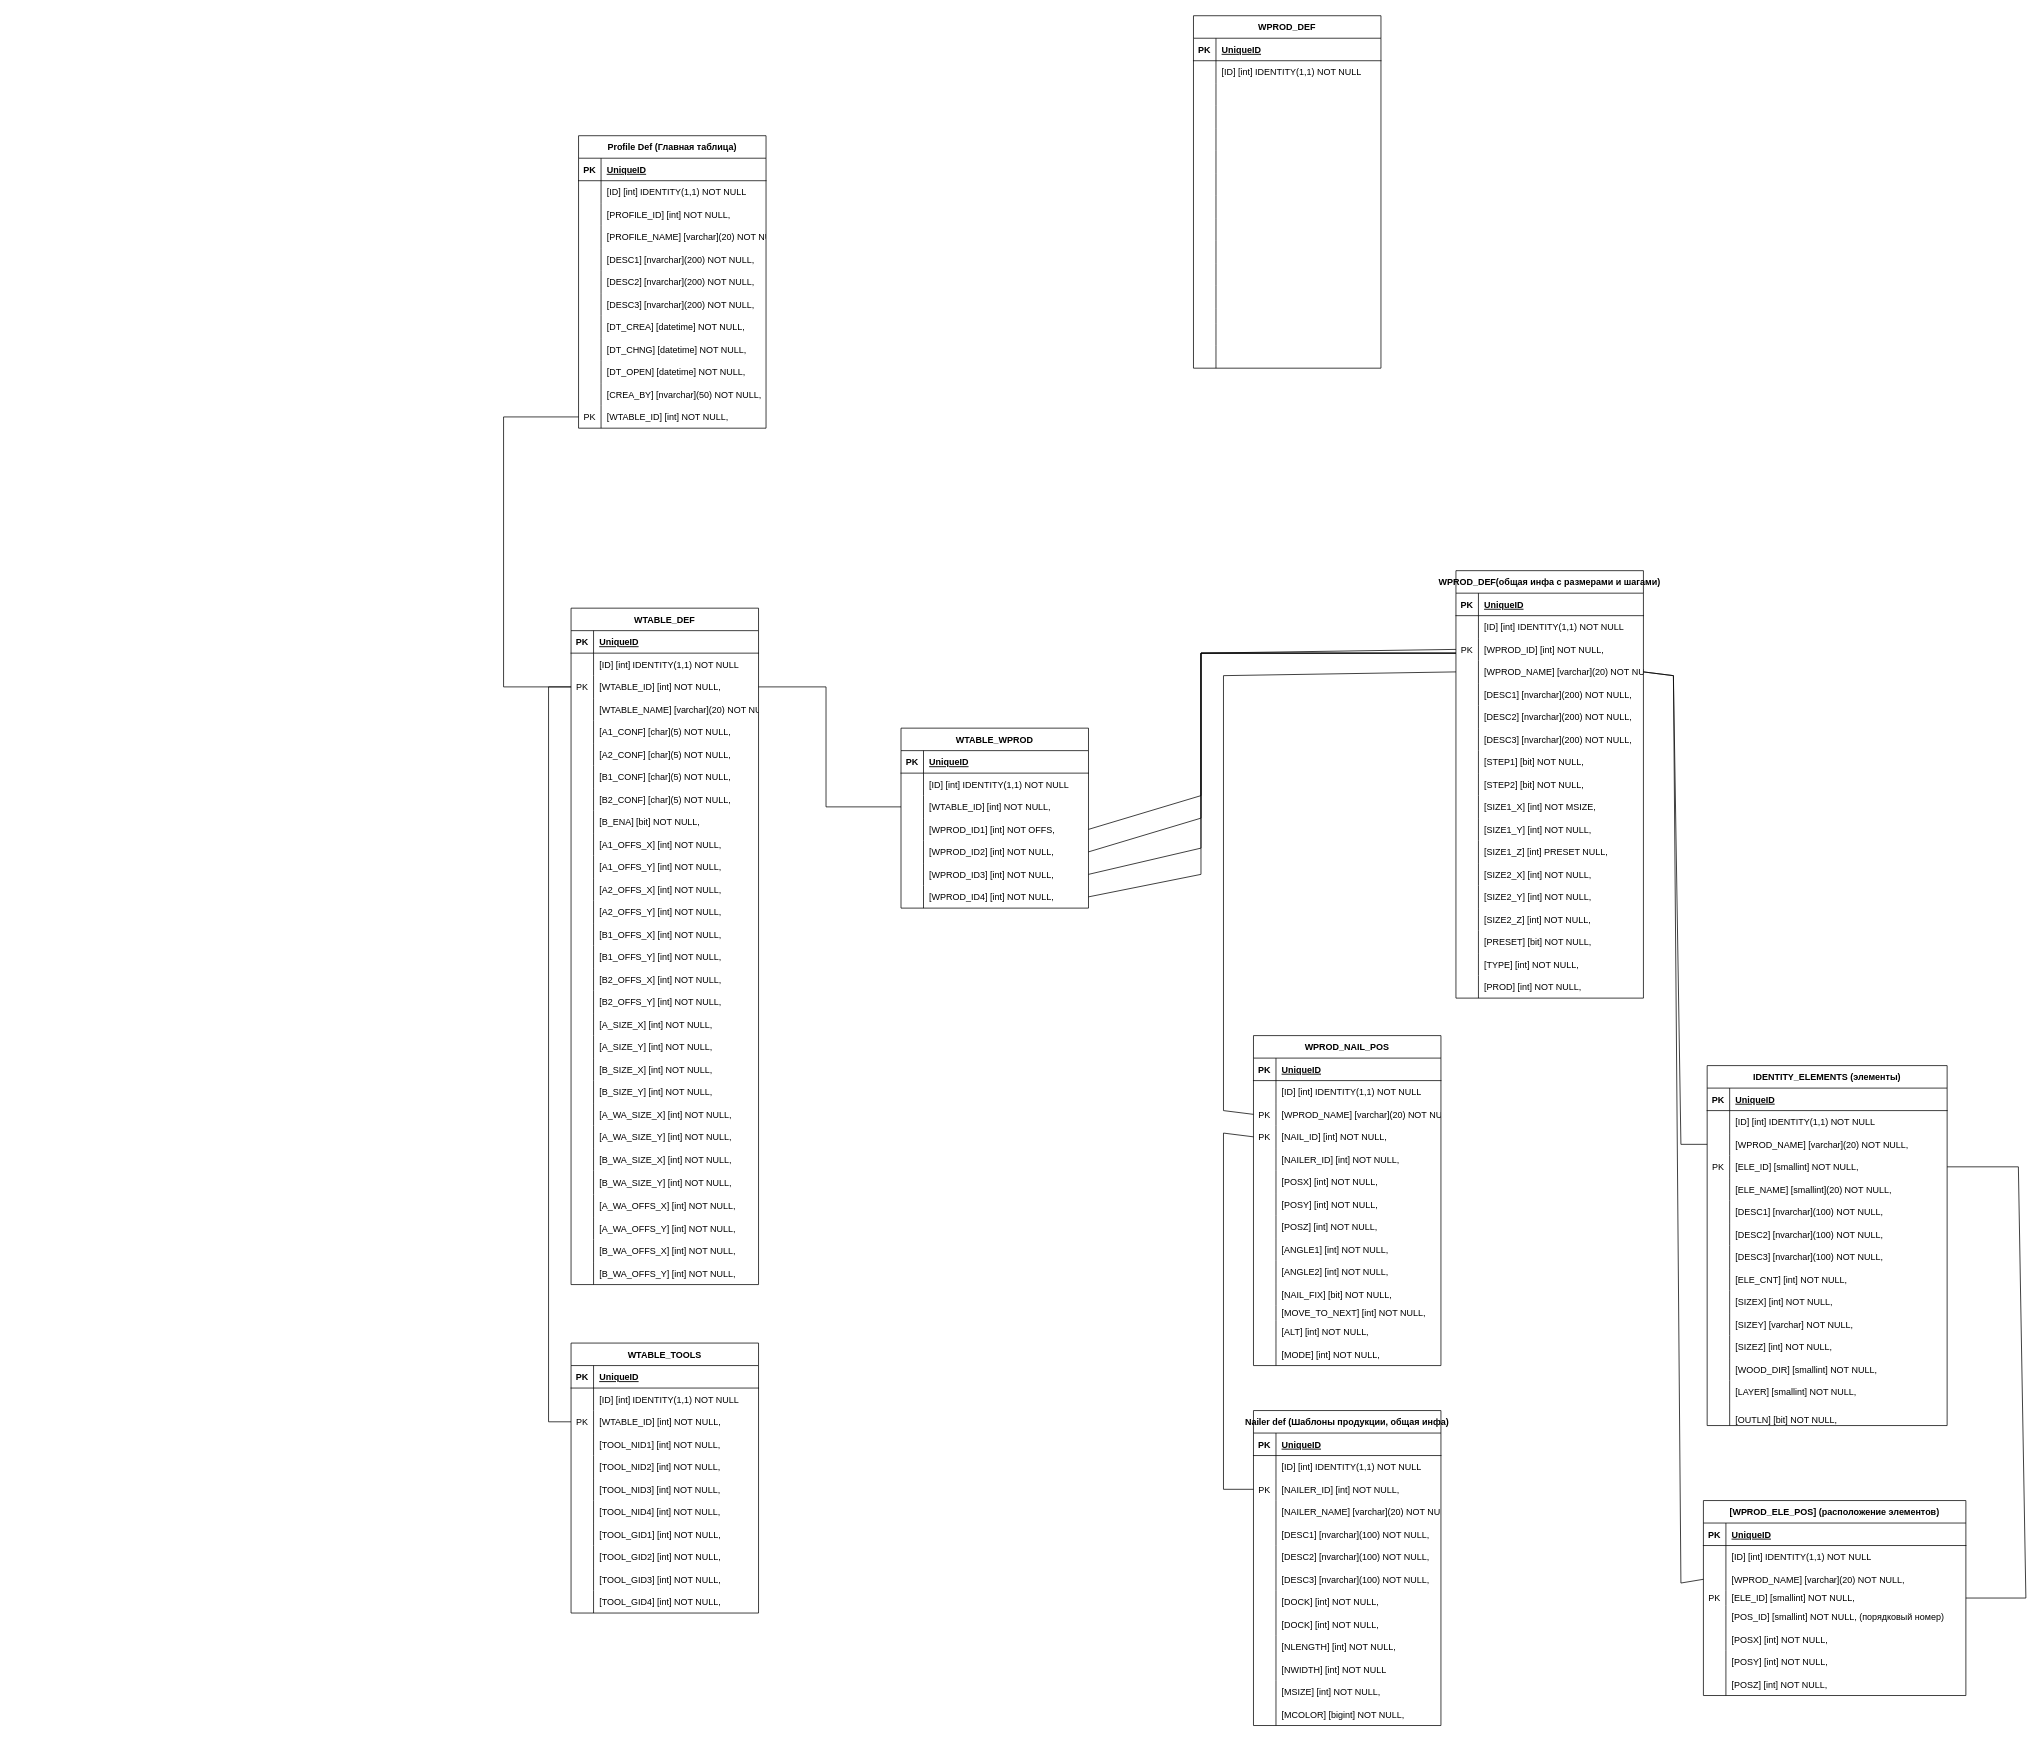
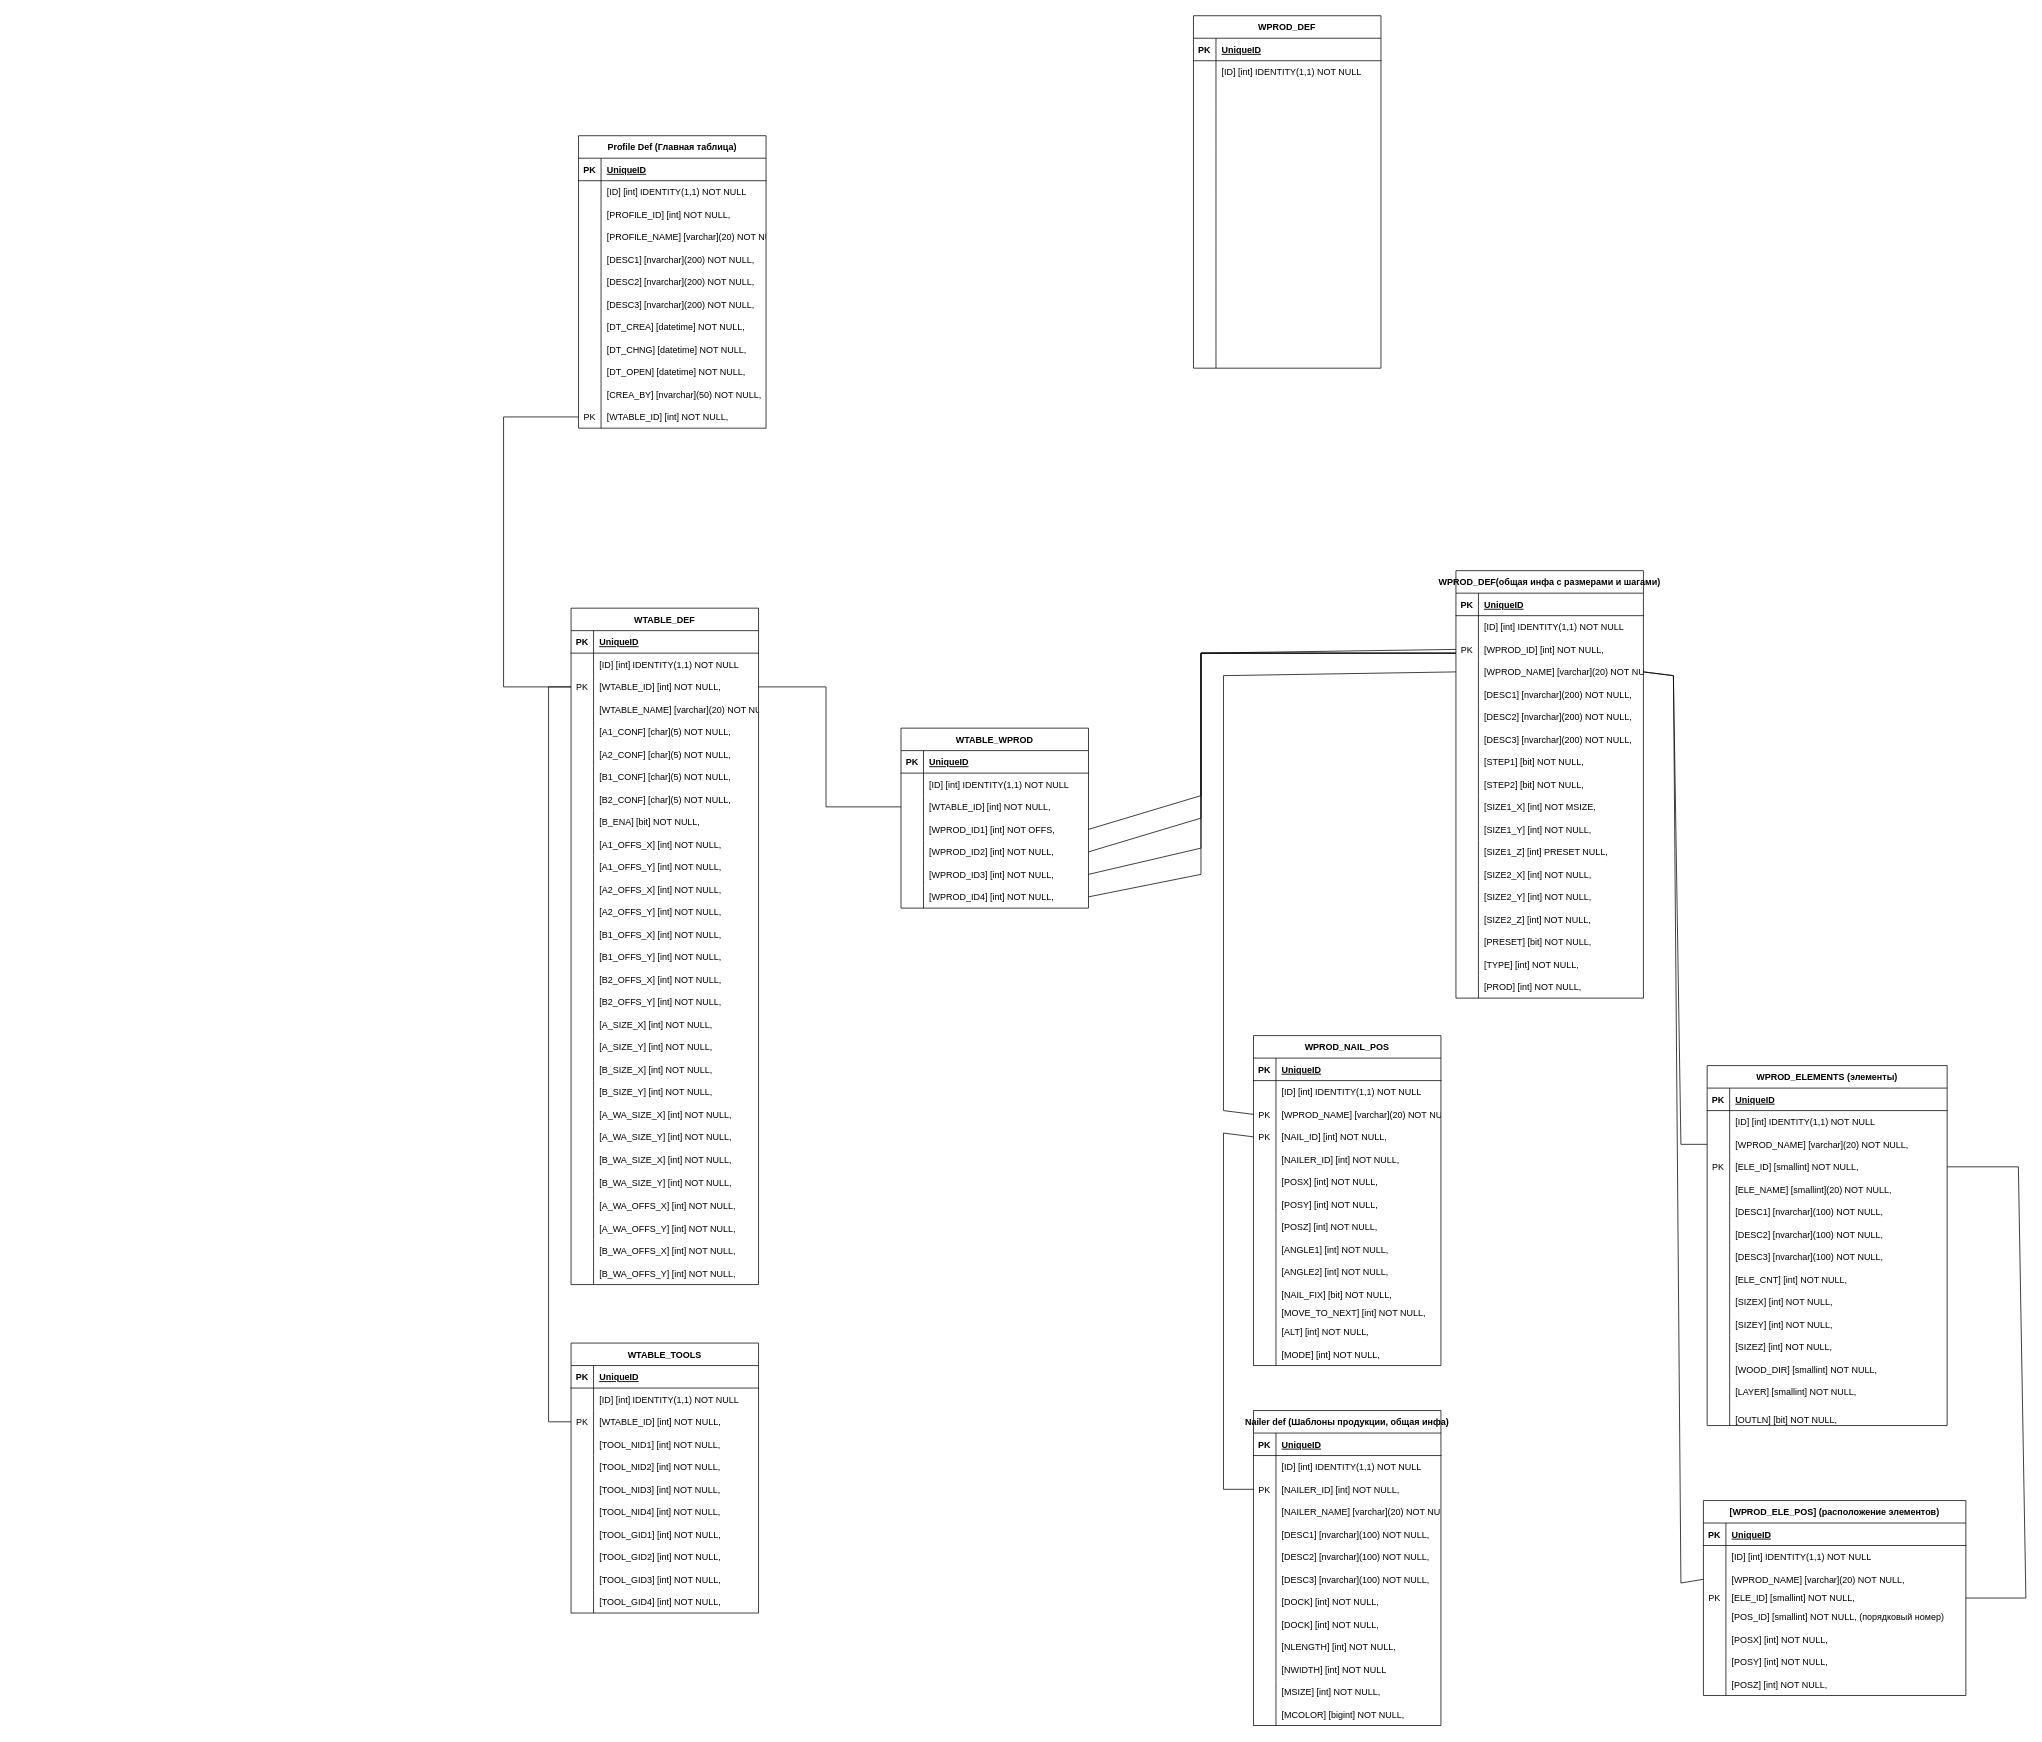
- <mxCell id="206" value="IDENTITY_ELEMENTS (элементы)" style="shape=table;startSize=30;container=1;collapsible=1;childLayout=tableLayout;fixedRows=1;rowLines=0;fontStyle=1;align=center;resizeLast=1;" vertex="1" parent="1"><mxGeometry x="2276" y="1420" width="320" height="480" as="geometry"><mxRectangle x="400" y="220" width="290" height="30" as="alternateBounds" /></mxGeometry></mxCell>
+ <mxCell id="206" value="WPROD_ELEMENTS (элементы)" style="shape=table;startSize=30;container=1;collapsible=1;childLayout=tableLayout;fixedRows=1;rowLines=0;fontStyle=1;align=center;resizeLast=1;" vertex="1" parent="1"><mxGeometry x="2276" y="1420" width="320" height="480" as="geometry"><mxRectangle x="400" y="220" width="290" height="30" as="alternateBounds" /></mxGeometry></mxCell>
- <mxCell id="239" value="[SIZEY] [varchar] NOT NULL," style="shape=partialRectangle;connectable=0;fillColor=none;top=0;left=0;bottom=0;right=0;align=left;spacingLeft=6;overflow=hidden;" vertex="1" parent="237"><mxGeometry x="30" width="290" height="30" as="geometry"><mxRectangle width="290" height="30" as="alternateBounds" /></mxGeometry></mxCell>
+ <mxCell id="239" value="[SIZEY] [int] NOT NULL," style="shape=partialRectangle;connectable=0;fillColor=none;top=0;left=0;bottom=0;right=0;align=left;spacingLeft=6;overflow=hidden;" vertex="1" parent="237"><mxGeometry x="30" width="290" height="30" as="geometry"><mxRectangle width="290" height="30" as="alternateBounds" /></mxGeometry></mxCell>
